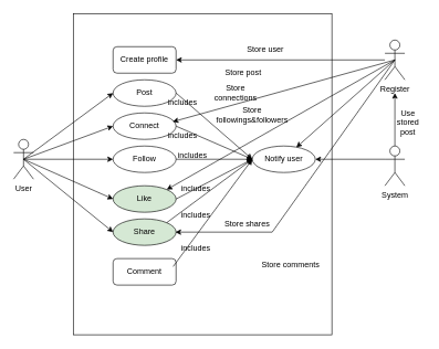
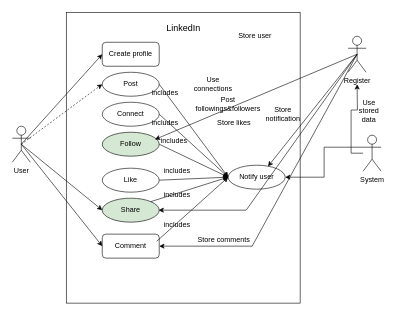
+ <mxCell id="3" value="&lt;font style=&quot;font-size: 15px;&quot;&gt;LinkedIn&lt;/font&gt;" style="text;html=1;align=center;verticalAlign=middle;whiteSpace=wrap;rounded=0;" parent="1" vertex="1"><mxGeometry x="273" y="30" width="65" height="30" as="geometry" /></mxCell>
- <mxCell id="37" value="Store user" style="text;html=1;align=center;verticalAlign=middle;whiteSpace=wrap;rounded=0;" parent="1" vertex="1"><mxGeometry x="370" y="60" width="60" height="30" as="geometry" /></mxCell>
+ <mxCell id="37" value="Store user" style="text;html=1;align=center;verticalAlign=middle;whiteSpace=wrap;rounded=0;" parent="1" vertex="1"><mxGeometry x="395" y="45" width="60" height="30" as="geometry" /></mxCell>
- <mxCell id="34" style="edgeStyle=orthogonalEdgeStyle;rounded=0;orthogonalLoop=1;jettySize=auto;html=1;entryX=1;entryY=0.5;entryDx=0;entryDy=0;" parent="1" source="35" target="8" edge="1"><mxGeometry relative="1" as="geometry" /></mxCell>
- <mxCell id="38" value="Store post" style="text;html=1;align=center;verticalAlign=middle;whiteSpace=wrap;rounded=0;" parent="1" vertex="1"><mxGeometry x="338" y="100" width="57" height="20" as="geometry" /></mxCell>
- <mxCell id="39" value="" style="endArrow=classic;html=1;rounded=0;exitX=0.5;exitY=0.5;exitDx=0;exitDy=0;exitPerimeter=0;entryX=0.947;entryY=0.333;entryDx=0;entryDy=0;entryPerimeter=0;" parent="1" source="35" target="10" edge="1"><mxGeometry width="50" height="50" relative="1" as="geometry"><mxPoint x="592" y="145" as="sourcePoint" /><mxPoint x="260" y="190" as="targetPoint" /></mxGeometry></mxCell>
+ <mxCell id="40" value="" style="endArrow=classic;html=1;rounded=0;exitX=0.5;exitY=0.5;exitDx=0;exitDy=0;exitPerimeter=0;entryX=0.926;entryY=0.3;entryDx=0;entryDy=0;entryPerimeter=0;" parent="1" source="35" target="11" edge="1"><mxGeometry width="50" height="50" relative="1" as="geometry"><mxPoint x="605" y="100" as="sourcePoint" /><mxPoint x="270" y="200" as="targetPoint" /></mxGeometry></mxCell>
- <mxCell id="41" value="Store connections" style="text;html=1;align=center;verticalAlign=middle;whiteSpace=wrap;rounded=0;" parent="1" vertex="1"><mxGeometry x="330" y="130" width="50" height="20" as="geometry" /></mxCell>
+ <mxCell id="41" value="Use connections" style="text;html=1;align=center;verticalAlign=middle;whiteSpace=wrap;rounded=0;" parent="1" vertex="1"><mxGeometry x="330" y="130" width="50" height="20" as="geometry" /></mxCell>
- <mxCell id="43" value="" style="endArrow=classic;html=1;rounded=0;exitX=0.5;exitY=0.5;exitDx=0;exitDy=0;exitPerimeter=0;entryX=1;entryY=0;entryDx=0;entryDy=0;" parent="1" source="35" target="12" edge="1"><mxGeometry width="50" height="50" relative="1" as="geometry"><mxPoint x="596" y="138" as="sourcePoint" /><mxPoint x="243" y="282" as="targetPoint" /></mxGeometry></mxCell>
- <mxCell id="42" value="Store followings&amp;amp;followers" style="text;html=1;align=center;verticalAlign=middle;whiteSpace=wrap;rounded=0;" parent="1" vertex="1"><mxGeometry x="350" y="155" width="60" height="35" as="geometry" /></mxCell>
+ <mxCell id="42" value="Post followings&amp;amp;followers" style="text;html=1;align=center;verticalAlign=middle;whiteSpace=wrap;rounded=0;" parent="1" vertex="1"><mxGeometry x="350" y="155" width="60" height="35" as="geometry" /></mxCell>
- <mxCell id="36" value="Use stored post" style="text;html=1;align=center;verticalAlign=middle;whiteSpace=wrap;rounded=0;" parent="1" vertex="1"><mxGeometry x="590" y="170" width="50" height="30" as="geometry" /></mxCell>
+ <mxCell id="36" value="Use stored data" style="text;html=1;align=center;verticalAlign=middle;whiteSpace=wrap;rounded=0;" parent="1" vertex="1"><mxGeometry x="590" y="170" width="50" height="30" as="geometry" /></mxCell>
- <mxCell id="15" value="" style="endArrow=classic;html=1;rounded=0;exitX=0.5;exitY=0.5;exitDx=0;exitDy=0;exitPerimeter=0;entryX=0;entryY=0.5;entryDx=0;entryDy=0;" parent="1" source="4" target="9" edge="1"><mxGeometry width="50" height="50" relative="1" as="geometry"><mxPoint x="70" y="150" as="sourcePoint" /><mxPoint x="350" y="220" as="targetPoint" /></mxGeometry></mxCell>
+ <mxCell id="15" value="" style="endArrow=classic;html=1;rounded=0;exitX=0.5;exitY=0.5;exitDx=0;exitDy=0;exitPerimeter=0;entryX=0;entryY=0.5;entryDx=0;entryDy=0;dashed=1;" parent="1" source="4" target="9" edge="1"><mxGeometry width="50" height="50" relative="1" as="geometry"><mxPoint x="70" y="150" as="sourcePoint" /><mxPoint x="350" y="220" as="targetPoint" /></mxGeometry></mxCell>
+ <mxCell id="50" value="Store notification" style="text;html=1;align=center;verticalAlign=middle;whiteSpace=wrap;rounded=0;" vertex="1" parent="1"><mxGeometry x="443" y="180" width="57" height="20" as="geometry" /></mxCell>
+ <mxCell id="44" value="Store likes" style="text;html=1;align=center;verticalAlign=middle;whiteSpace=wrap;rounded=0;" parent="1" vertex="1"><mxGeometry x="360" y="190" width="60" height="30" as="geometry" /></mxCell>
- <mxCell id="16" value="" style="endArrow=classic;html=1;rounded=0;exitX=0.5;exitY=0.5;exitDx=0;exitDy=0;exitPerimeter=0;entryX=0;entryY=0.5;entryDx=0;entryDy=0;" parent="1" source="4" target="10" edge="1"><mxGeometry width="50" height="50" relative="1" as="geometry"><mxPoint x="-5" y="140" as="sourcePoint" /><mxPoint x="170" y="200" as="targetPoint" /></mxGeometry></mxCell>
- <mxCell id="33" value="" style="endArrow=classic;html=1;rounded=0;exitX=0.5;exitY=0.5;exitDx=0;exitDy=0;exitPerimeter=0;" parent="1" source="4" target="11" edge="1"><mxGeometry width="50" height="50" relative="1" as="geometry"><mxPoint x="30" y="220" as="sourcePoint" /><mxPoint x="165" y="120" as="targetPoint" /></mxGeometry></mxCell>
+ <mxCell id="33" value="" style="endArrow=classic;html=1;rounded=0;exitX=0.5;exitY=0.5;exitDx=0;exitDy=0;exitPerimeter=0;entryX=0;entryY=0.5;entryDx=0;entryDy=0;" parent="1" source="4" target="8" edge="1"><mxGeometry width="50" height="50" relative="1" as="geometry"><mxPoint x="30" y="220" as="sourcePoint" /><mxPoint x="165" y="120" as="targetPoint" /></mxGeometry></mxCell>
- <mxCell id="11" value="Follow" style="ellipse;whiteSpace=wrap;html=1;" parent="1" vertex="1"><mxGeometry x="170" y="220" width="95" height="40" as="geometry" /></mxCell>
+ <mxCell id="11" value="Follow" style="ellipse;whiteSpace=wrap;html=1;fillColor=#d5e8d4;" parent="1" vertex="1"><mxGeometry x="170" y="220" width="95" height="40" as="geometry" /></mxCell>
- <mxCell id="14" value="Notify user" style="ellipse;whiteSpace=wrap;html=1;" parent="1" vertex="1"><mxGeometry x="380" y="220" width="95" height="40" as="geometry" /></mxCell>
+ <mxCell id="14" value="Notify user" style="ellipse;whiteSpace=wrap;html=1;" parent="1" vertex="1"><mxGeometry x="380" y="275" width="95" height="40" as="geometry" /></mxCell>
- <mxCell id="7" value="System" style="shape=umlActor;verticalLabelPosition=bottom;verticalAlign=top;html=1;outlineConnect=0;" parent="1" vertex="1"><mxGeometry x="580" y="220" width="30" height="60" as="geometry" /></mxCell>
+ <mxCell id="7" value="System" style="shape=umlActor;verticalLabelPosition=bottom;verticalAlign=top;html=1;outlineConnect=0;" parent="1" vertex="1"><mxGeometry x="605" y="225" width="30" height="60" as="geometry" /></mxCell>
+ <mxCell id="47" value="" style="endArrow=classic;html=1;rounded=0;exitX=0.5;exitY=0.5;exitDx=0;exitDy=0;exitPerimeter=0;entryX=1;entryY=0.5;entryDx=0;entryDy=0;" parent="1" source="35" target="19" edge="1"><mxGeometry width="50" height="50" relative="1" as="geometry"><mxPoint x="580" y="194" as="sourcePoint" /><mxPoint x="236" y="390" as="targetPoint" /><Array as="points"><mxPoint x="420" y="410" /></Array></mxGeometry></mxCell>
- <mxCell id="17" value="" style="endArrow=classic;html=1;rounded=0;exitX=0.5;exitY=0.5;exitDx=0;exitDy=0;exitPerimeter=0;entryX=0;entryY=0.5;entryDx=0;entryDy=0;" parent="1" source="4" target="12" edge="1"><mxGeometry width="50" height="50" relative="1" as="geometry"><mxPoint x="-20" y="180" as="sourcePoint" /><mxPoint x="155" y="340" as="targetPoint" /></mxGeometry></mxCell>
- <mxCell id="12" value="Like" style="ellipse;whiteSpace=wrap;html=1;fillColor=#d5e8d4;" parent="1" vertex="1"><mxGeometry x="170" y="280" width="95" height="40" as="geometry" /></mxCell>
+ <mxCell id="12" value="Like" style="ellipse;whiteSpace=wrap;html=1;" parent="1" vertex="1"><mxGeometry x="170" y="280" width="95" height="40" as="geometry" /></mxCell>
+ <mxCell id="20" value="" style="endArrow=classic;html=1;rounded=0;entryX=0;entryY=0.5;entryDx=0;entryDy=0;exitX=0.5;exitY=0.5;exitDx=0;exitDy=0;exitPerimeter=0;" parent="1" source="4" target="19" edge="1"><mxGeometry width="50" height="50" relative="1" as="geometry"><mxPoint x="-5" y="137.5" as="sourcePoint" /><mxPoint x="170" y="397.5" as="targetPoint" /></mxGeometry></mxCell>
- <mxCell id="46" value="Store shares" style="text;html=1;align=center;verticalAlign=middle;whiteSpace=wrap;rounded=0;" parent="1" vertex="1"><mxGeometry x="330" y="330" width="85" height="15" as="geometry" /></mxCell>
- <mxCell id="48" value="Store comments" style="text;html=1;align=center;verticalAlign=middle;whiteSpace=wrap;rounded=0;" parent="1" vertex="1"><mxGeometry x="392.5" y="390" width="90" height="20" as="geometry" /></mxCell>
+ <mxCell id="48" value="Store comments" style="text;html=1;align=center;verticalAlign=middle;whiteSpace=wrap;rounded=0;" parent="1" vertex="1"><mxGeometry x="327.5" y="390" width="90" height="20" as="geometry" /></mxCell>
